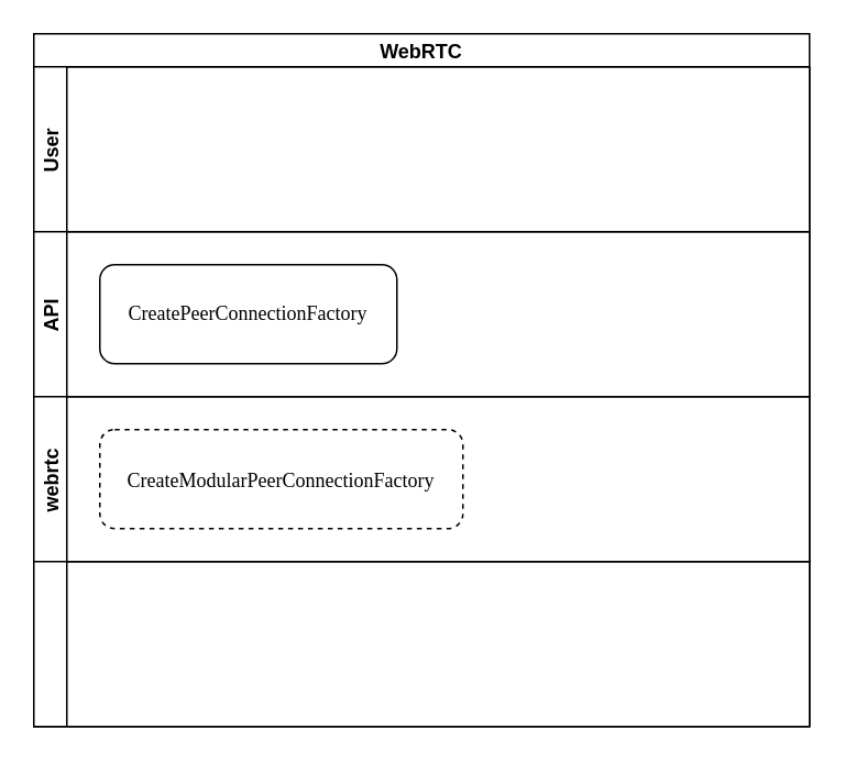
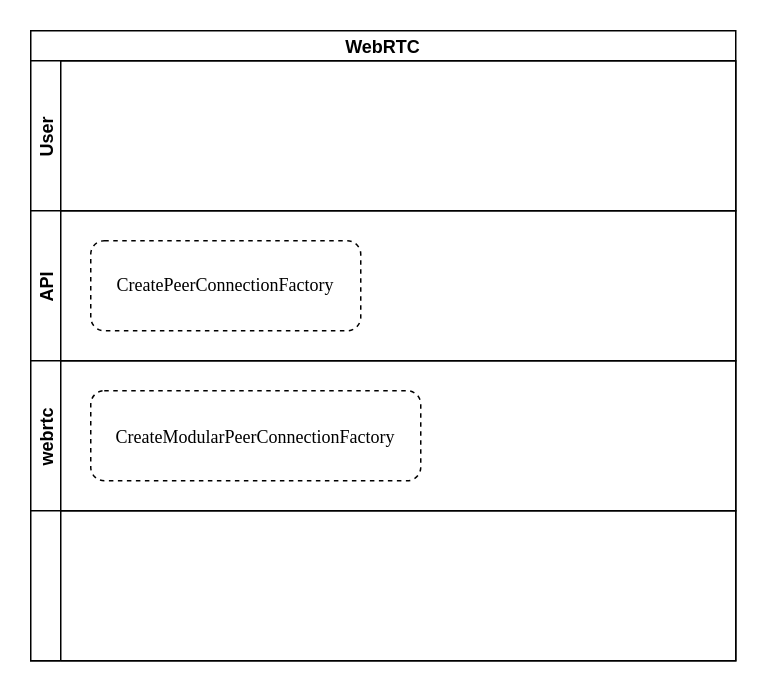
- <mxCell id="5" value="&lt;font face=&quot;Comic Sans MS&quot;&gt;CreatePeerConnectionFactory&lt;/font&gt;" style="rounded=1;whiteSpace=wrap;html=1;" vertex="1" parent="4"><mxGeometry x="40" y="20" width="180" height="60" as="geometry" /></mxCell>
+ <mxCell id="5" value="&lt;font face=&quot;Comic Sans MS&quot;&gt;CreatePeerConnectionFactory&lt;/font&gt;" style="rounded=1;whiteSpace=wrap;html=1;dashed=1;" vertex="1" parent="4"><mxGeometry x="40" y="20" width="180" height="60" as="geometry" /></mxCell>
